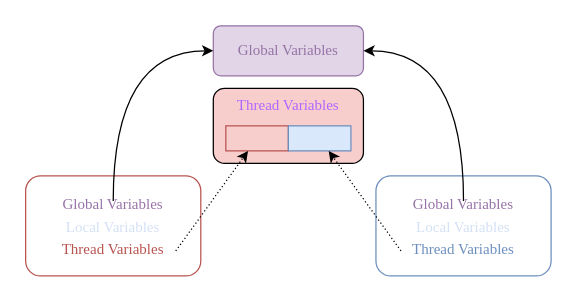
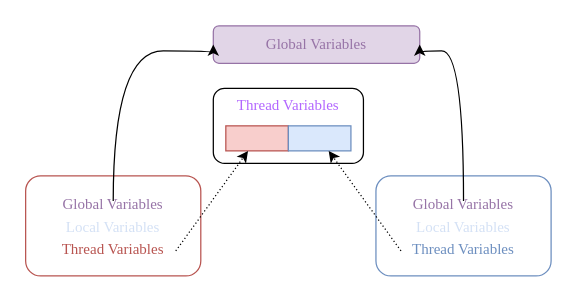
- <mxCell id="2" value="&lt;font color=&quot;#9673a6&quot;&gt;Global Variables&lt;/font&gt;" style="rounded=1;whiteSpace=wrap;html=1;fontFamily=Comic Sans MS;fillColor=#e1d5e7;strokeColor=#9673a6;" parent="1" vertex="1"><mxGeometry x="170" y="20" width="120" height="40" as="geometry" /></mxCell>
+ <mxCell id="2" value="&lt;font color=&quot;#9673a6&quot;&gt;Global Variables&lt;/font&gt;" style="rounded=1;whiteSpace=wrap;html=1;fontFamily=Comic Sans MS;fillColor=#e1d5e7;strokeColor=#9673a6;" parent="1" vertex="1"><mxGeometry x="170" y="20" width="165" height="30" as="geometry" /></mxCell>
- <mxCell id="3" value="&lt;font color=&quot;#b266ff&quot;&gt;Thread Variables&lt;/font&gt;" style="rounded=1;whiteSpace=wrap;html=1;verticalAlign=top;fontFamily=Comic Sans MS;fillColor=#f8cecc;" parent="1" vertex="1"><mxGeometry x="170" y="70" width="120" height="60" as="geometry" /></mxCell>
+ <mxCell id="3" value="&lt;font color=&quot;#b266ff&quot;&gt;Thread Variables&lt;/font&gt;" style="rounded=1;whiteSpace=wrap;html=1;verticalAlign=top;fontFamily=Comic Sans MS;" parent="1" vertex="1"><mxGeometry x="170" y="70" width="120" height="60" as="geometry" /></mxCell>
